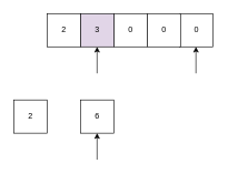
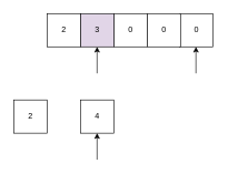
- <mxCell id="8" value="6" style="rounded=0;whiteSpace=wrap;html=1;" vertex="1" parent="1"><mxGeometry x="120" y="150" width="50" height="50" as="geometry" /></mxCell>
+ <mxCell id="8" value="4" style="rounded=0;whiteSpace=wrap;html=1;" vertex="1" parent="1"><mxGeometry x="120" y="150" width="50" height="50" as="geometry" /></mxCell>
